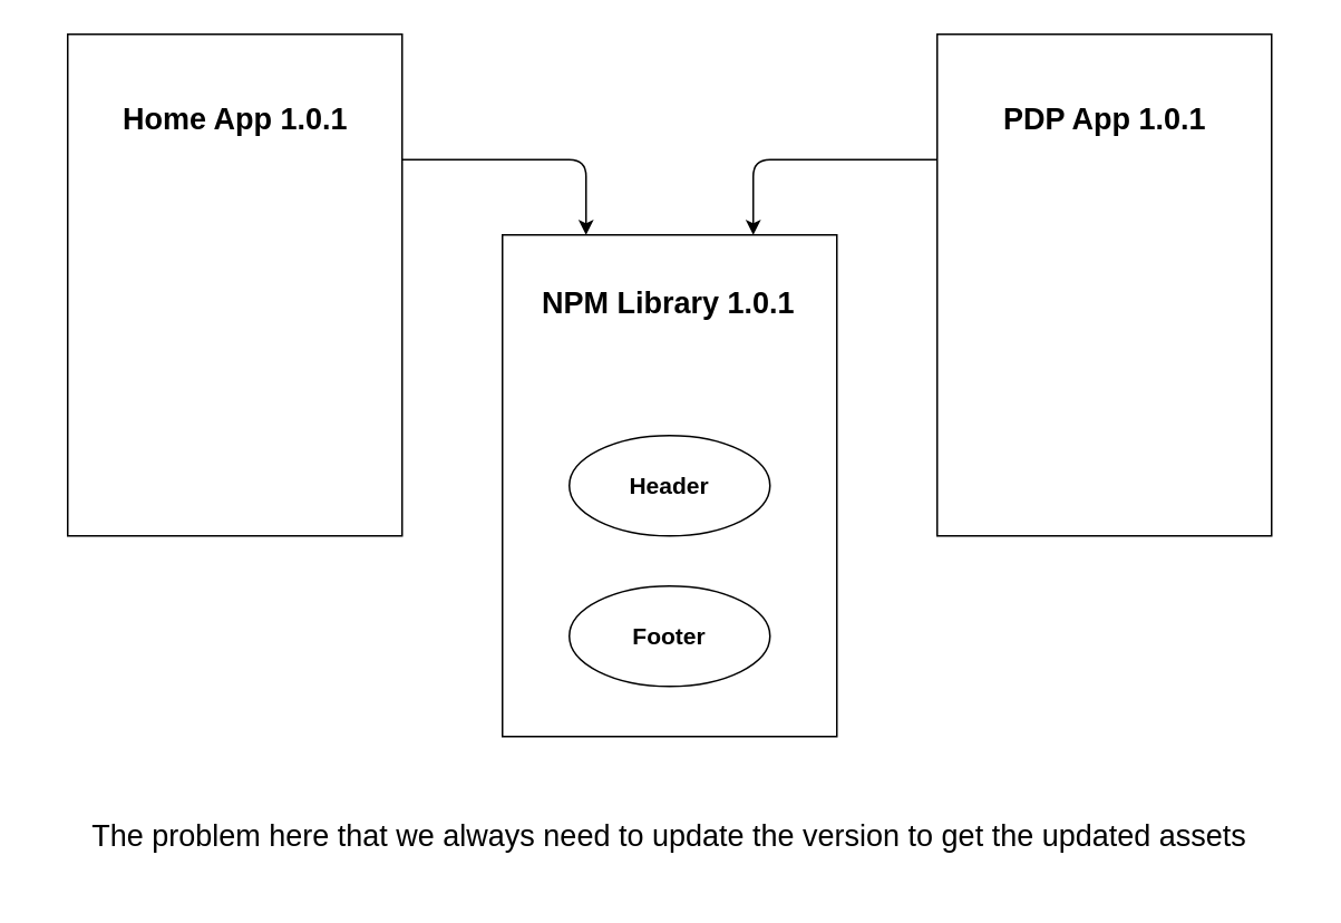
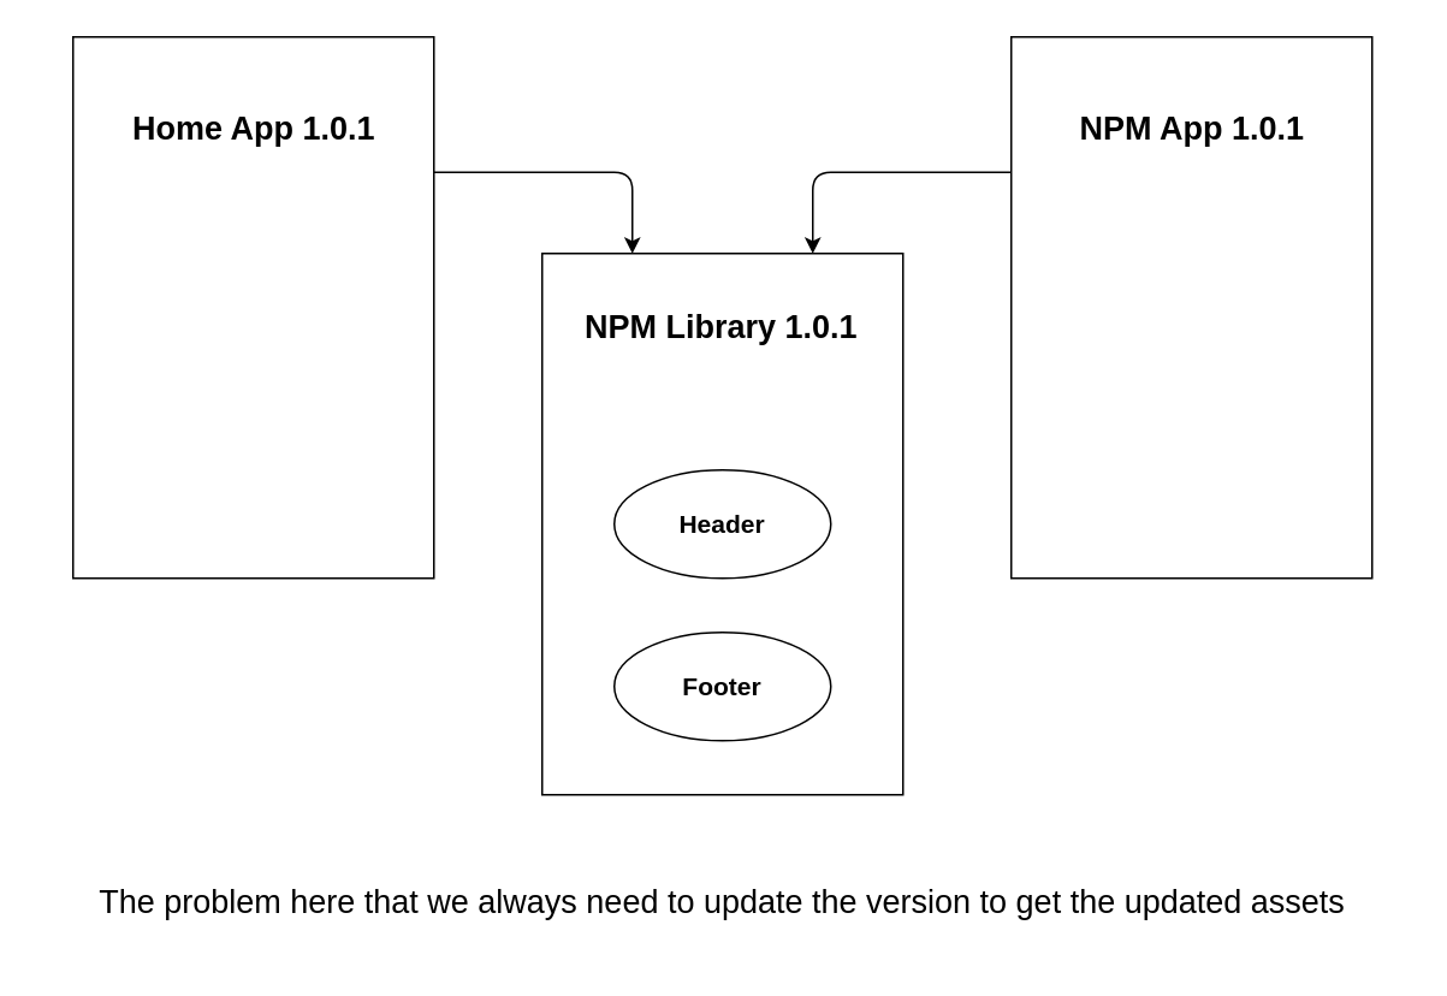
- <mxCell id="11" value="&lt;b&gt;&lt;font style=&quot;font-size: 18px;&quot;&gt;PDP App 1.0.1&lt;/font&gt;&lt;/b&gt;" style="rounded=1;fillColor=default;strokeColor=none;fontSize=20;flipV=0;flipH=1;verticalAlign=middle;labelBackgroundColor=none;labelBorderColor=none;whiteSpace=wrap;html=1;" vertex="1" parent="1"><mxGeometry x="582.5" y="50" width="155" height="40" as="geometry" /></mxCell>
+ <mxCell id="11" value="&lt;b&gt;&lt;font style=&quot;font-size: 18px;&quot;&gt;NPM App 1.0.1&lt;/font&gt;&lt;/b&gt;" style="rounded=1;fillColor=default;strokeColor=none;fontSize=20;flipV=0;flipH=1;verticalAlign=middle;labelBackgroundColor=none;labelBorderColor=none;whiteSpace=wrap;html=1;" vertex="1" parent="1"><mxGeometry x="582.5" y="50" width="155" height="40" as="geometry" /></mxCell>
